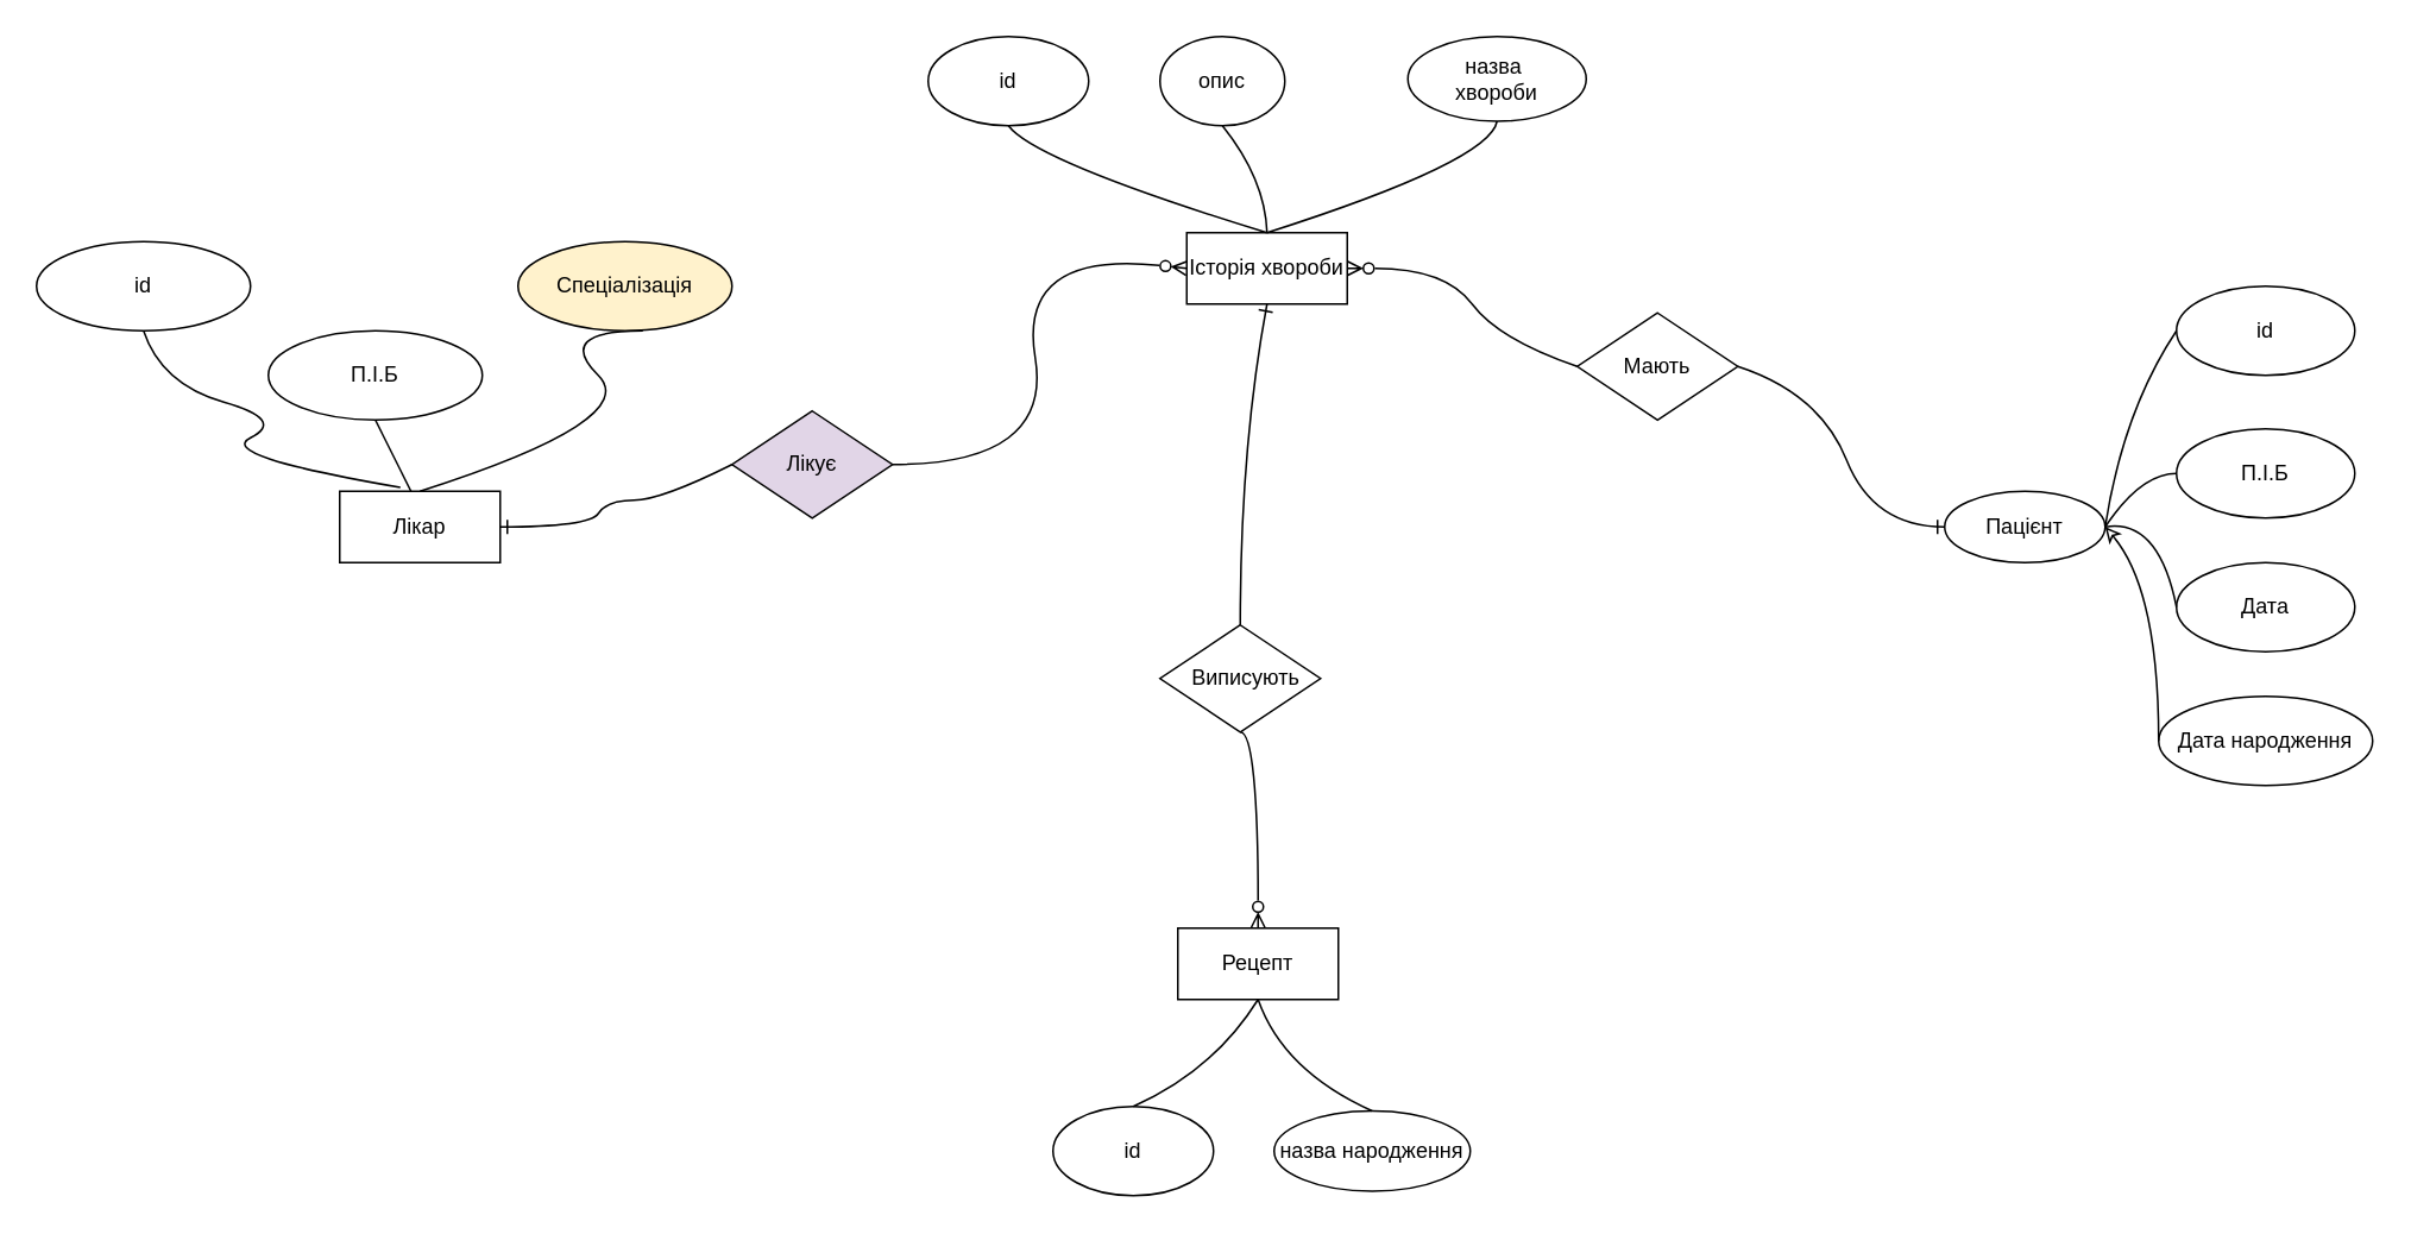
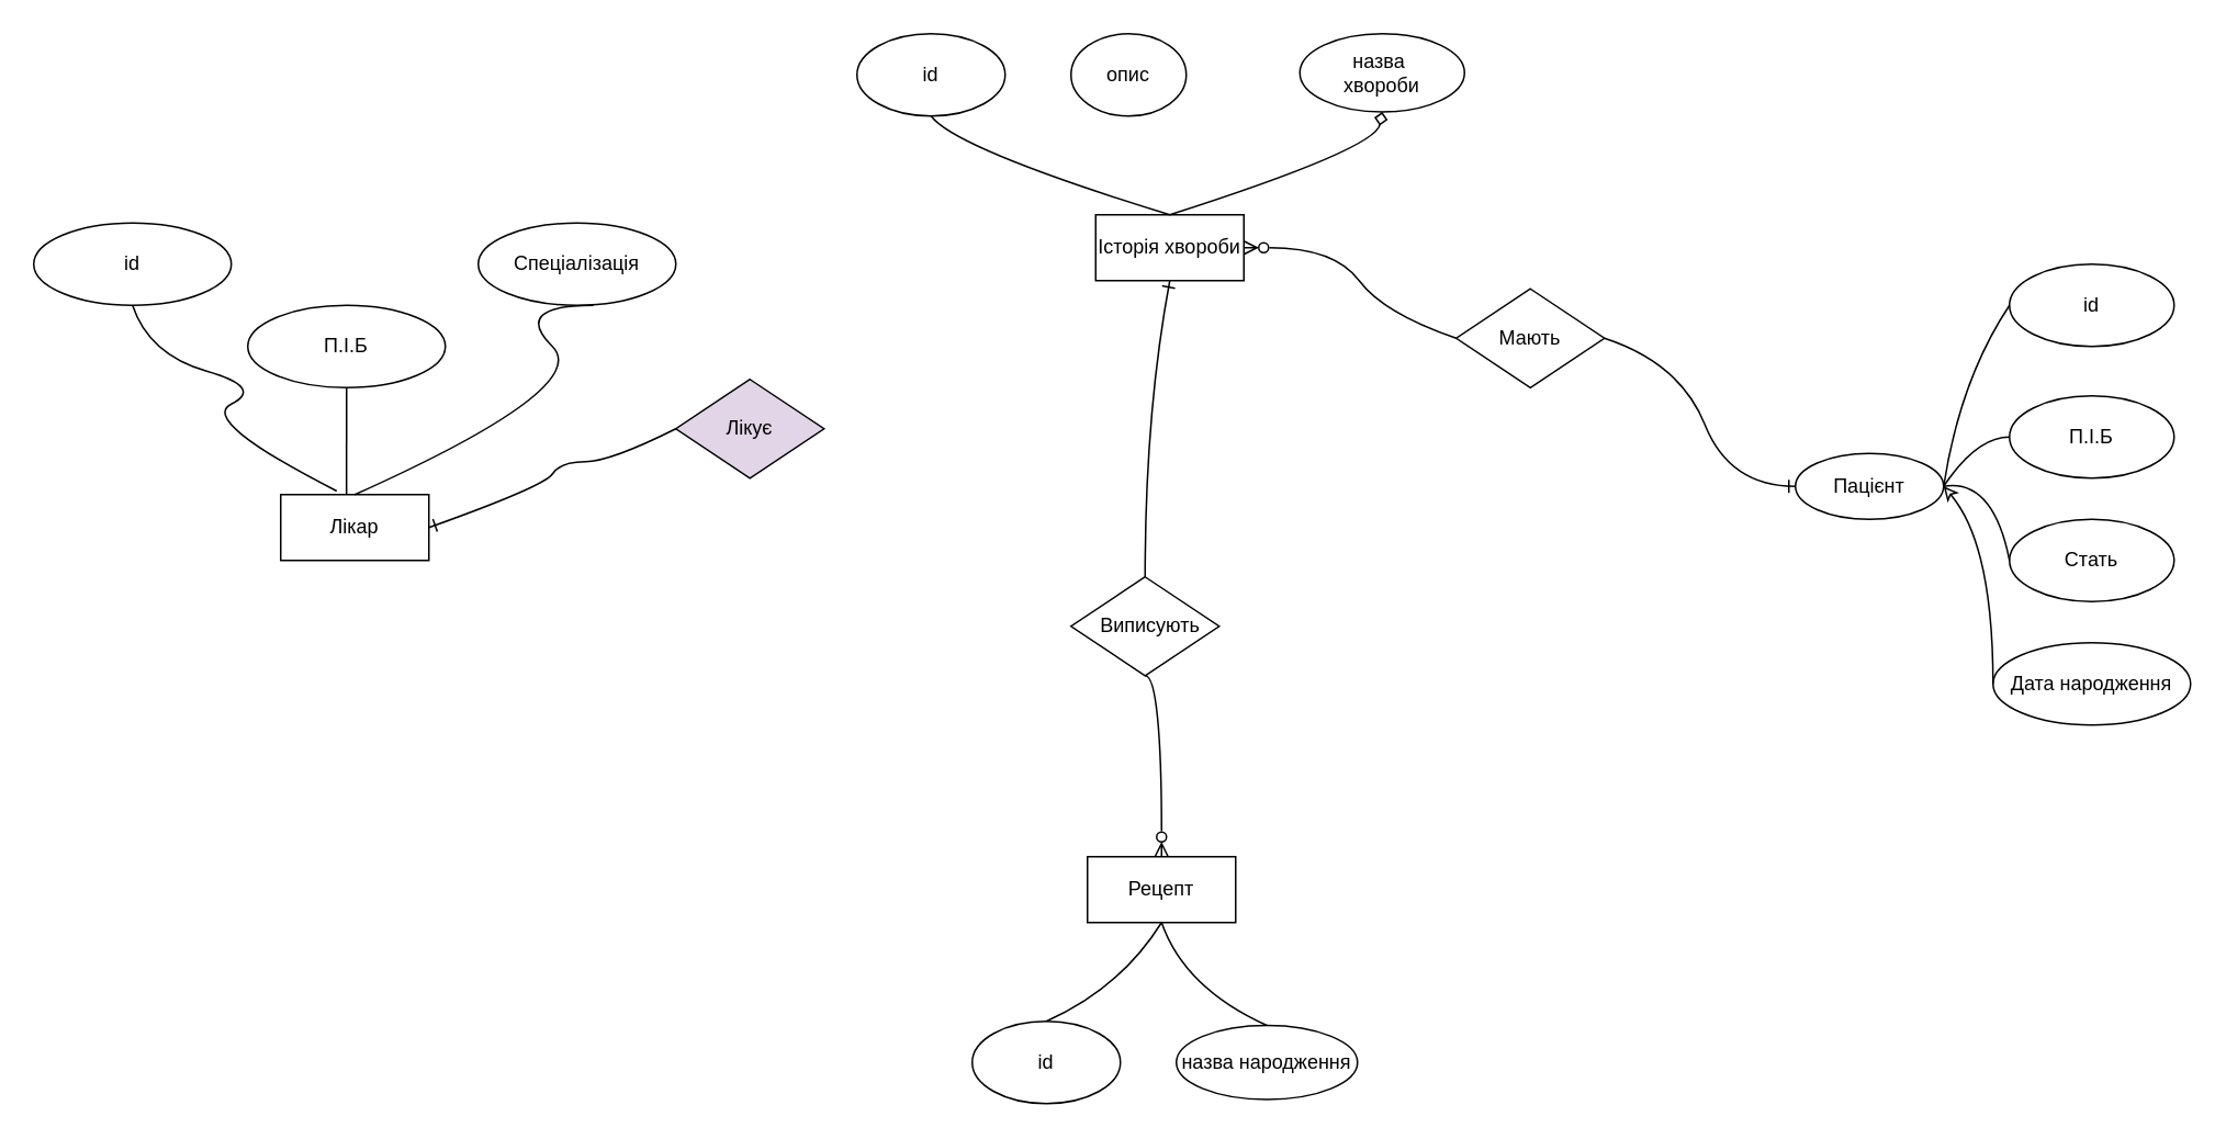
- <mxCell id="23" value="" style="curved=1;endArrow=none;html=1;rounded=0;endFill=0;entryX=0.5;entryY=1;entryDx=0;entryDy=0;exitX=0.5;exitY=0;exitDx=0;exitDy=0;" edge="1" parent="1" source="4" target="18"><mxGeometry width="50" height="50" relative="1" as="geometry"><mxPoint x="824" y="140" as="sourcePoint" /><mxPoint x="694" y="80" as="targetPoint" /><Array as="points"><mxPoint x="709" y="100" /></Array></mxGeometry></mxCell>
- <mxCell id="22" value="" style="curved=1;endArrow=none;html=1;rounded=0;endFill=0;entryX=0.5;entryY=1;entryDx=0;entryDy=0;exitX=0.5;exitY=0;exitDx=0;exitDy=0;" edge="1" parent="1" source="4" target="17"><mxGeometry width="50" height="50" relative="1" as="geometry"><mxPoint x="690" y="120" as="sourcePoint" /><mxPoint x="820" y="70" as="targetPoint" /><Array as="points"><mxPoint x="835" y="90" /></Array></mxGeometry></mxCell>
+ <mxCell id="22" value="" style="curved=1;endArrow=diamond;html=1;rounded=0;endFill=0;entryX=0.5;entryY=1;entryDx=0;entryDy=0;exitX=0.5;exitY=0;exitDx=0;exitDy=0;" edge="1" parent="1" source="4" target="17"><mxGeometry width="50" height="50" relative="1" as="geometry"><mxPoint x="690" y="120" as="sourcePoint" /><mxPoint x="820" y="70" as="targetPoint" /><Array as="points"><mxPoint x="835" y="90" /></Array></mxGeometry></mxCell>
- <mxCell id="11" value="Спеціалізація" style="ellipse;whiteSpace=wrap;html=1;fillColor=#fff2cc;" vertex="1" parent="1"><mxGeometry x="290" y="135" width="120" height="50" as="geometry" /></mxCell>
+ <mxCell id="11" value="Спеціалізація" style="ellipse;whiteSpace=wrap;html=1;" vertex="1" parent="1"><mxGeometry x="290" y="135" width="120" height="50" as="geometry" /></mxCell>
- <mxCell id="34" value="" style="curved=1;endArrow=ERzeroToMany;html=1;rounded=0;entryX=0;entryY=0.5;entryDx=0;entryDy=0;exitX=1;exitY=0.5;exitDx=0;exitDy=0;endFill=0;" edge="1" parent="1" source="30" target="4"><mxGeometry width="50" height="50" relative="1" as="geometry"><mxPoint x="520" y="260" as="sourcePoint" /><mxPoint x="660" y="235" as="targetPoint" /><Array as="points"><mxPoint x="590" y="260" /><mxPoint x="570" y="140" /></Array></mxGeometry></mxCell>
- <mxCell id="3" value="Лікар" style="rounded=0;whiteSpace=wrap;html=1;" vertex="1" parent="1"><mxGeometry x="190" y="275" width="90" height="40" as="geometry" /></mxCell>
+ <mxCell id="3" value="Лікар" style="rounded=0;whiteSpace=wrap;html=1;" vertex="1" parent="1"><mxGeometry x="170" y="300" width="90" height="40" as="geometry" /></mxCell>
- <mxCell id="7" value="Дата" style="ellipse;whiteSpace=wrap;html=1;" vertex="1" parent="1"><mxGeometry x="1220" y="315" width="100" height="50" as="geometry" /></mxCell>
+ <mxCell id="7" value="Стать" style="ellipse;whiteSpace=wrap;html=1;" vertex="1" parent="1"><mxGeometry x="1220" y="315" width="100" height="50" as="geometry" /></mxCell>
